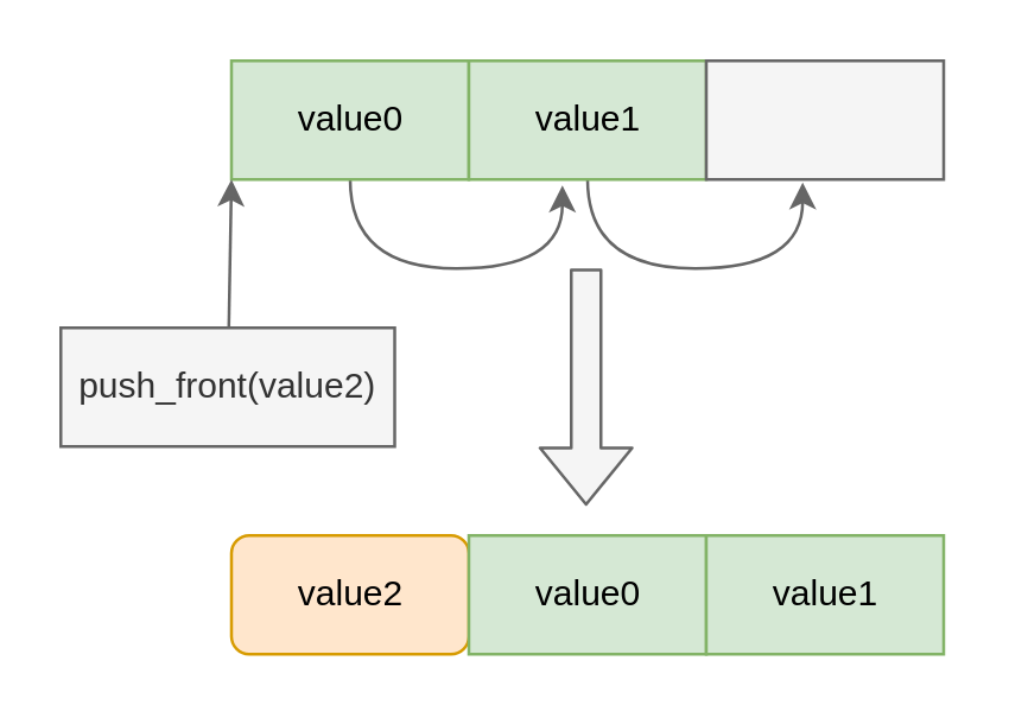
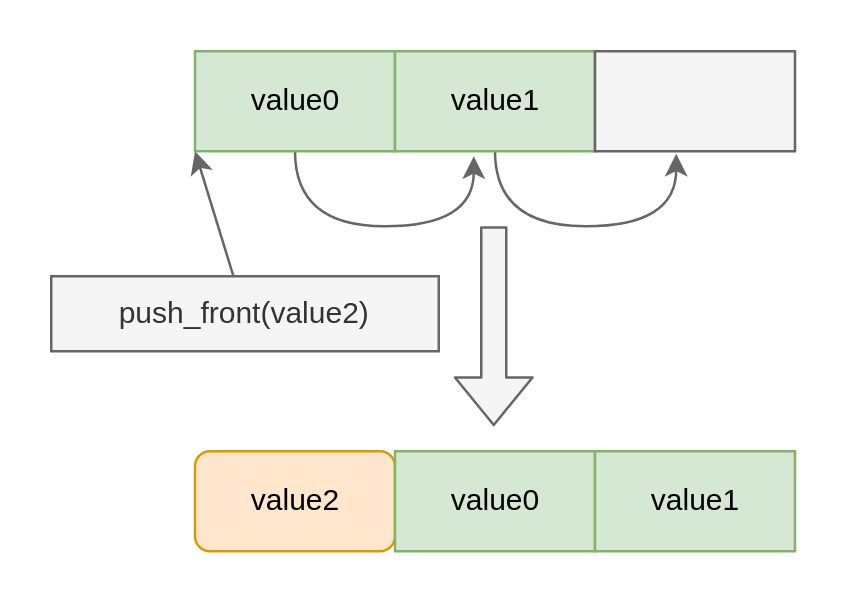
- <mxCell id="8" value="push_front(value2)" style="rounded=0;whiteSpace=wrap;html=1;shadow=0;labelBorderColor=none;strokeColor=#666666;fillColor=#f5f5f5;fontColor=#333333;" parent="1" vertex="1"><mxGeometry x="20" y="110" width="112.5" height="40" as="geometry" /></mxCell>
+ <mxCell id="8" value="push_front(value2)" style="rounded=0;whiteSpace=wrap;html=1;shadow=0;labelBorderColor=none;strokeColor=#666666;fillColor=#f5f5f5;fontColor=#333333;" parent="1" vertex="1"><mxGeometry x="20" y="110" width="155" height="30" as="geometry" /></mxCell>
